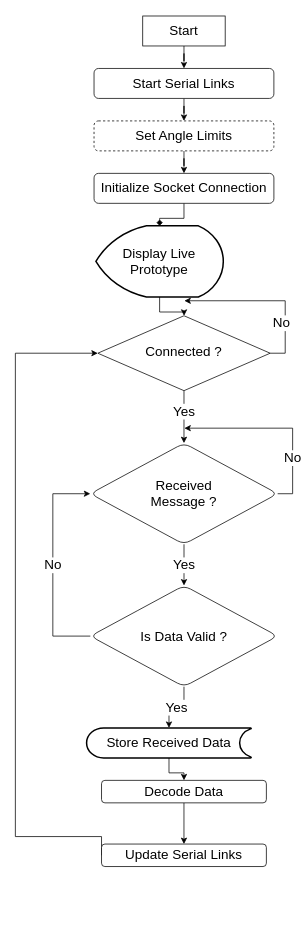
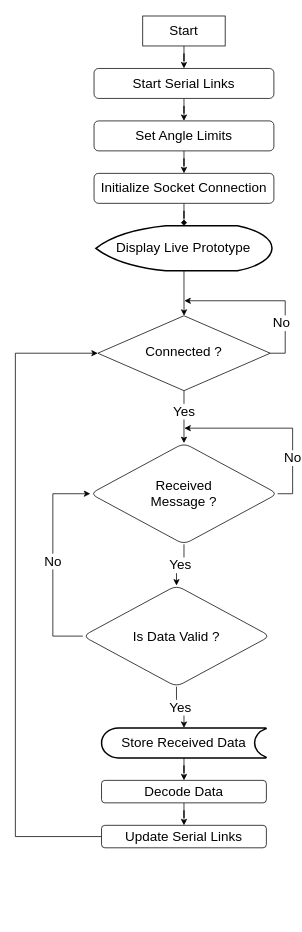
- <mxCell id="31" value="Set Angle Limits" style="rounded=1;whiteSpace=wrap;html=1;fontSize=18;dashed=1;" vertex="1" parent="1"><mxGeometry x="124.98" y="160" width="240" height="40" as="geometry" /></mxCell>
+ <mxCell id="31" value="Set Angle Limits" style="rounded=1;whiteSpace=wrap;html=1;fontSize=18;" vertex="1" parent="1"><mxGeometry x="124.98" y="160" width="240" height="40" as="geometry" /></mxCell>
- <mxCell id="36" value="Display Live Prototype" style="strokeWidth=2;html=1;shape=mxgraph.flowchart.display;whiteSpace=wrap;fontSize=18;" vertex="1" parent="1"><mxGeometry x="127.49" y="300" width="170" height="95" as="geometry" /></mxCell>
+ <mxCell id="36" value="Display Live Prototype" style="strokeWidth=2;html=1;shape=mxgraph.flowchart.display;whiteSpace=wrap;fontSize=18;" vertex="1" parent="1"><mxGeometry x="127.49" y="300" width="234.98" height="60" as="geometry" /></mxCell>
- <mxCell id="21" value="Is Data Valid ?" style="rhombus;whiteSpace=wrap;html=1;fontSize=18;rounded=1;" parent="1" vertex="1"><mxGeometry x="120.04" y="780" width="250" height="135" as="geometry" /></mxCell>
+ <mxCell id="21" value="Is Data Valid ?" style="rhombus;whiteSpace=wrap;html=1;fontSize=18;rounded=1;" parent="1" vertex="1"><mxGeometry x="110.04" y="780" width="250" height="135" as="geometry" /></mxCell>
- <mxCell id="16" value="&lt;font style=&quot;font-size: 18px;&quot;&gt;Store Received Data&lt;br&gt;&lt;/font&gt;" style="strokeWidth=2;html=1;shape=mxgraph.flowchart.stored_data;whiteSpace=wrap;" parent="1" vertex="1"><mxGeometry x="115.04" y="970" width="220" height="40" as="geometry" /></mxCell>
+ <mxCell id="16" value="&lt;font style=&quot;font-size: 18px;&quot;&gt;Store Received Data&lt;br&gt;&lt;/font&gt;" style="strokeWidth=2;html=1;shape=mxgraph.flowchart.stored_data;whiteSpace=wrap;" parent="1" vertex="1"><mxGeometry x="135.04" y="970" width="220" height="40" as="geometry" /></mxCell>
- <mxCell id="25" value="Update Serial Links" style="whiteSpace=wrap;html=1;fontSize=18;rounded=1;" parent="1" vertex="1"><mxGeometry x="134.98" y="1125" width="220" height="30" as="geometry" /></mxCell>
+ <mxCell id="25" value="Update Serial Links" style="whiteSpace=wrap;html=1;fontSize=18;rounded=1;" parent="1" vertex="1"><mxGeometry x="134.98" y="1100" width="220" height="30" as="geometry" /></mxCell>
